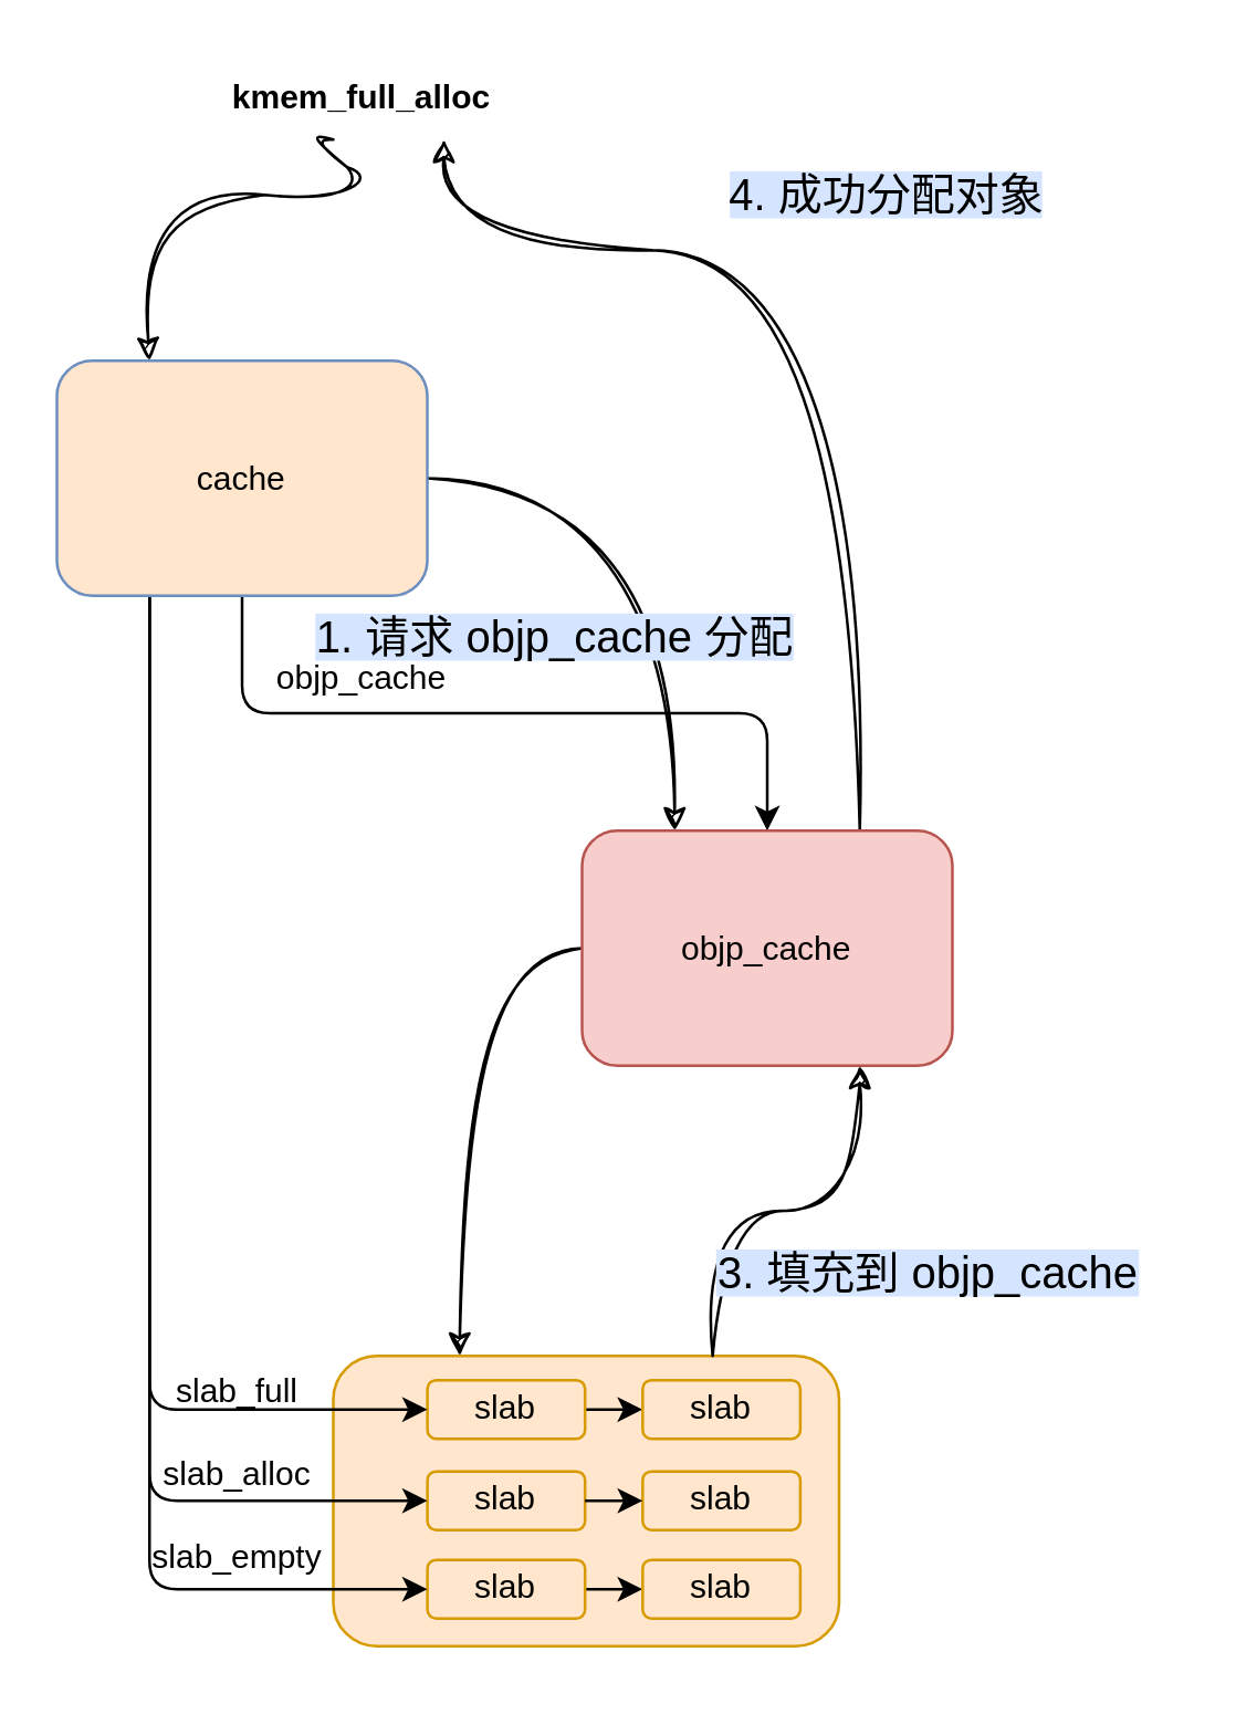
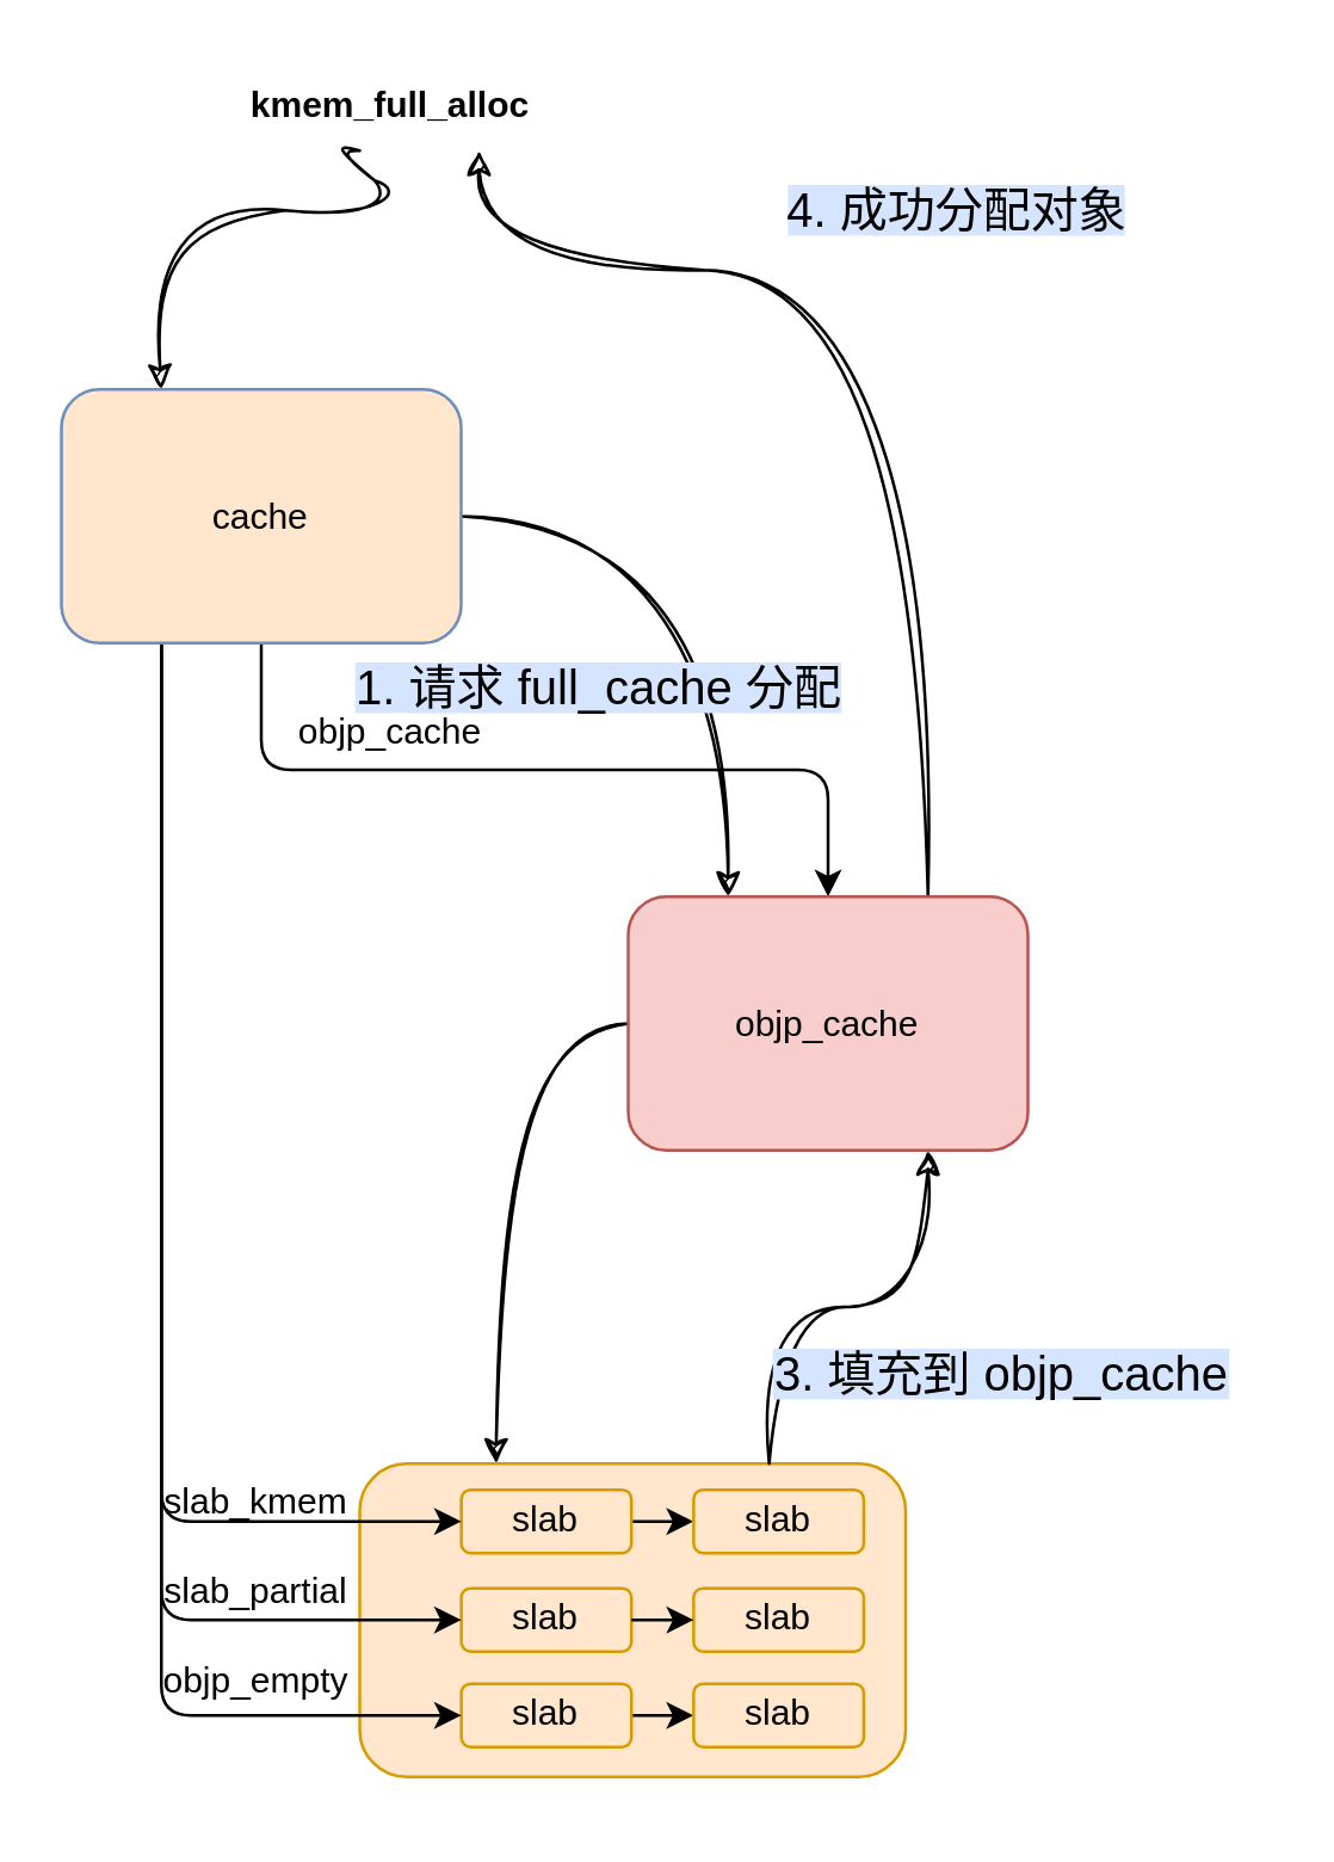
- <mxCell id="28" value="&lt;font style=&quot;font-size: 16px; background-color: rgb(214, 229, 255);&quot;&gt;1. 请求 objp_cache 分配&lt;/font&gt;" style="text;html=1;align=center;verticalAlign=middle;resizable=0;points=[];autosize=1;strokeColor=none;fillColor=none;fontSize=16;" vertex="1" parent="1"><mxGeometry x="100" y="215" width="200" height="30" as="geometry" /></mxCell>
+ <mxCell id="28" value="&lt;font style=&quot;font-size: 16px; background-color: rgb(214, 229, 255);&quot;&gt;1. 请求 full_cache 分配&lt;/font&gt;" style="text;html=1;align=center;verticalAlign=middle;resizable=0;points=[];autosize=1;strokeColor=none;fillColor=none;fontSize=16;" vertex="1" parent="1"><mxGeometry x="100" y="215" width="200" height="30" as="geometry" /></mxCell>
- <mxCell id="23" value="slab_full" style="text;html=1;align=center;verticalAlign=middle;resizable=0;points=[];autosize=1;strokeColor=none;fillColor=none;" vertex="1" parent="1"><mxGeometry x="50" y="488" width="70" height="30" as="geometry" /></mxCell>
+ <mxCell id="23" value="slab_kmem" style="text;html=1;align=center;verticalAlign=middle;resizable=0;points=[];autosize=1;strokeColor=none;fillColor=none;" vertex="1" parent="1"><mxGeometry x="50" y="488" width="70" height="30" as="geometry" /></mxCell>
- <mxCell id="24" value="slab_alloc" style="text;html=1;align=center;verticalAlign=middle;resizable=0;points=[];autosize=1;strokeColor=none;fillColor=none;" vertex="1" parent="1"><mxGeometry x="45" y="518" width="80" height="30" as="geometry" /></mxCell>
+ <mxCell id="24" value="slab_partial" style="text;html=1;align=center;verticalAlign=middle;resizable=0;points=[];autosize=1;strokeColor=none;fillColor=none;" vertex="1" parent="1"><mxGeometry x="45" y="518" width="80" height="30" as="geometry" /></mxCell>
- <mxCell id="25" value="slab_empty" style="text;html=1;align=center;verticalAlign=middle;resizable=0;points=[];autosize=1;strokeColor=none;fillColor=none;" vertex="1" parent="1"><mxGeometry x="45" y="548" width="80" height="30" as="geometry" /></mxCell>
+ <mxCell id="25" value="objp_empty" style="text;html=1;align=center;verticalAlign=middle;resizable=0;points=[];autosize=1;strokeColor=none;fillColor=none;" vertex="1" parent="1"><mxGeometry x="45" y="548" width="80" height="30" as="geometry" /></mxCell>
